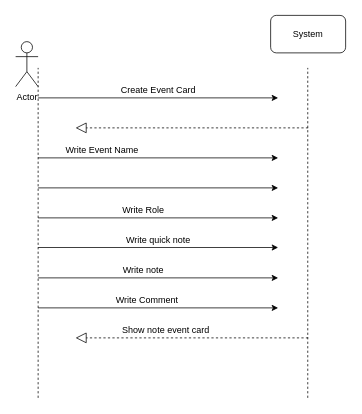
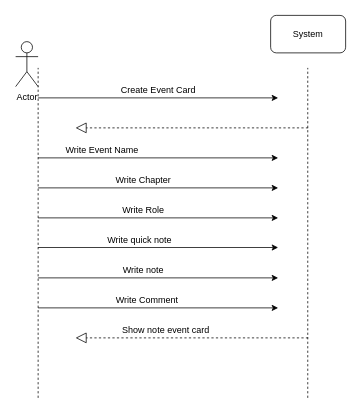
+ <mxCell id="20" value="Write Chapter" style="text;html=1;align=center;verticalAlign=middle;resizable=0;points=[];autosize=1;strokeColor=none;" vertex="1" parent="1"><mxGeometry x="145" y="230" width="90" height="20" as="geometry" /></mxCell>
- <mxCell id="13" value="Write quick note" style="text;html=1;align=center;verticalAlign=middle;resizable=0;points=[];autosize=1;strokeColor=none;" vertex="1" parent="1"><mxGeometry x="160" y="310" width="100" height="20" as="geometry" /></mxCell>
+ <mxCell id="13" value="Write quick note" style="text;html=1;align=center;verticalAlign=middle;resizable=0;points=[];autosize=1;strokeColor=none;" vertex="1" parent="1"><mxGeometry x="135" y="310" width="100" height="20" as="geometry" /></mxCell>
